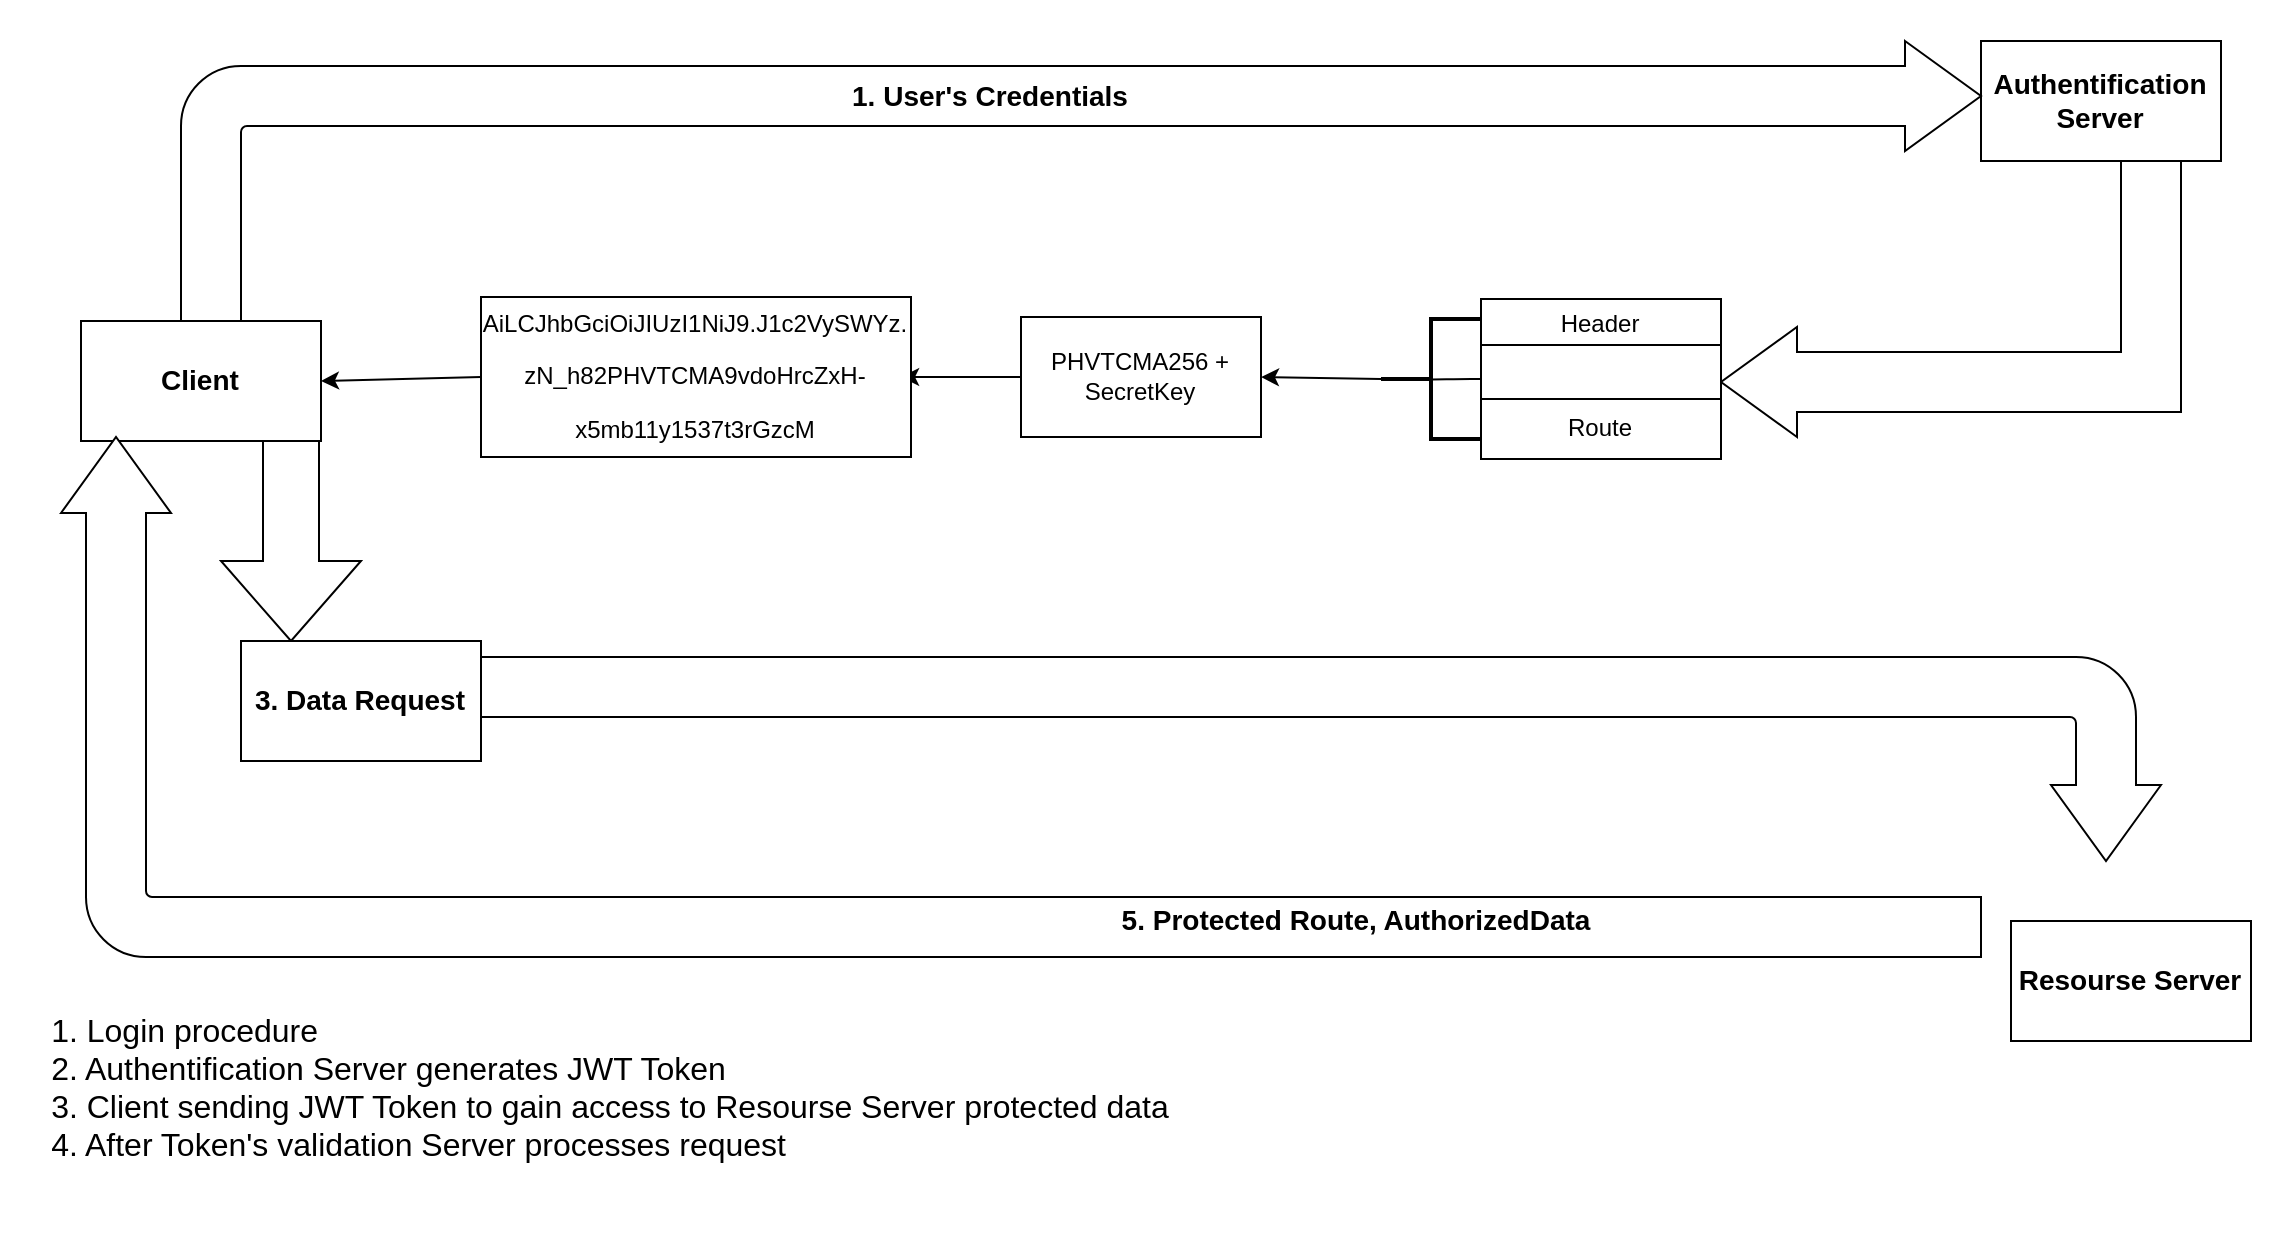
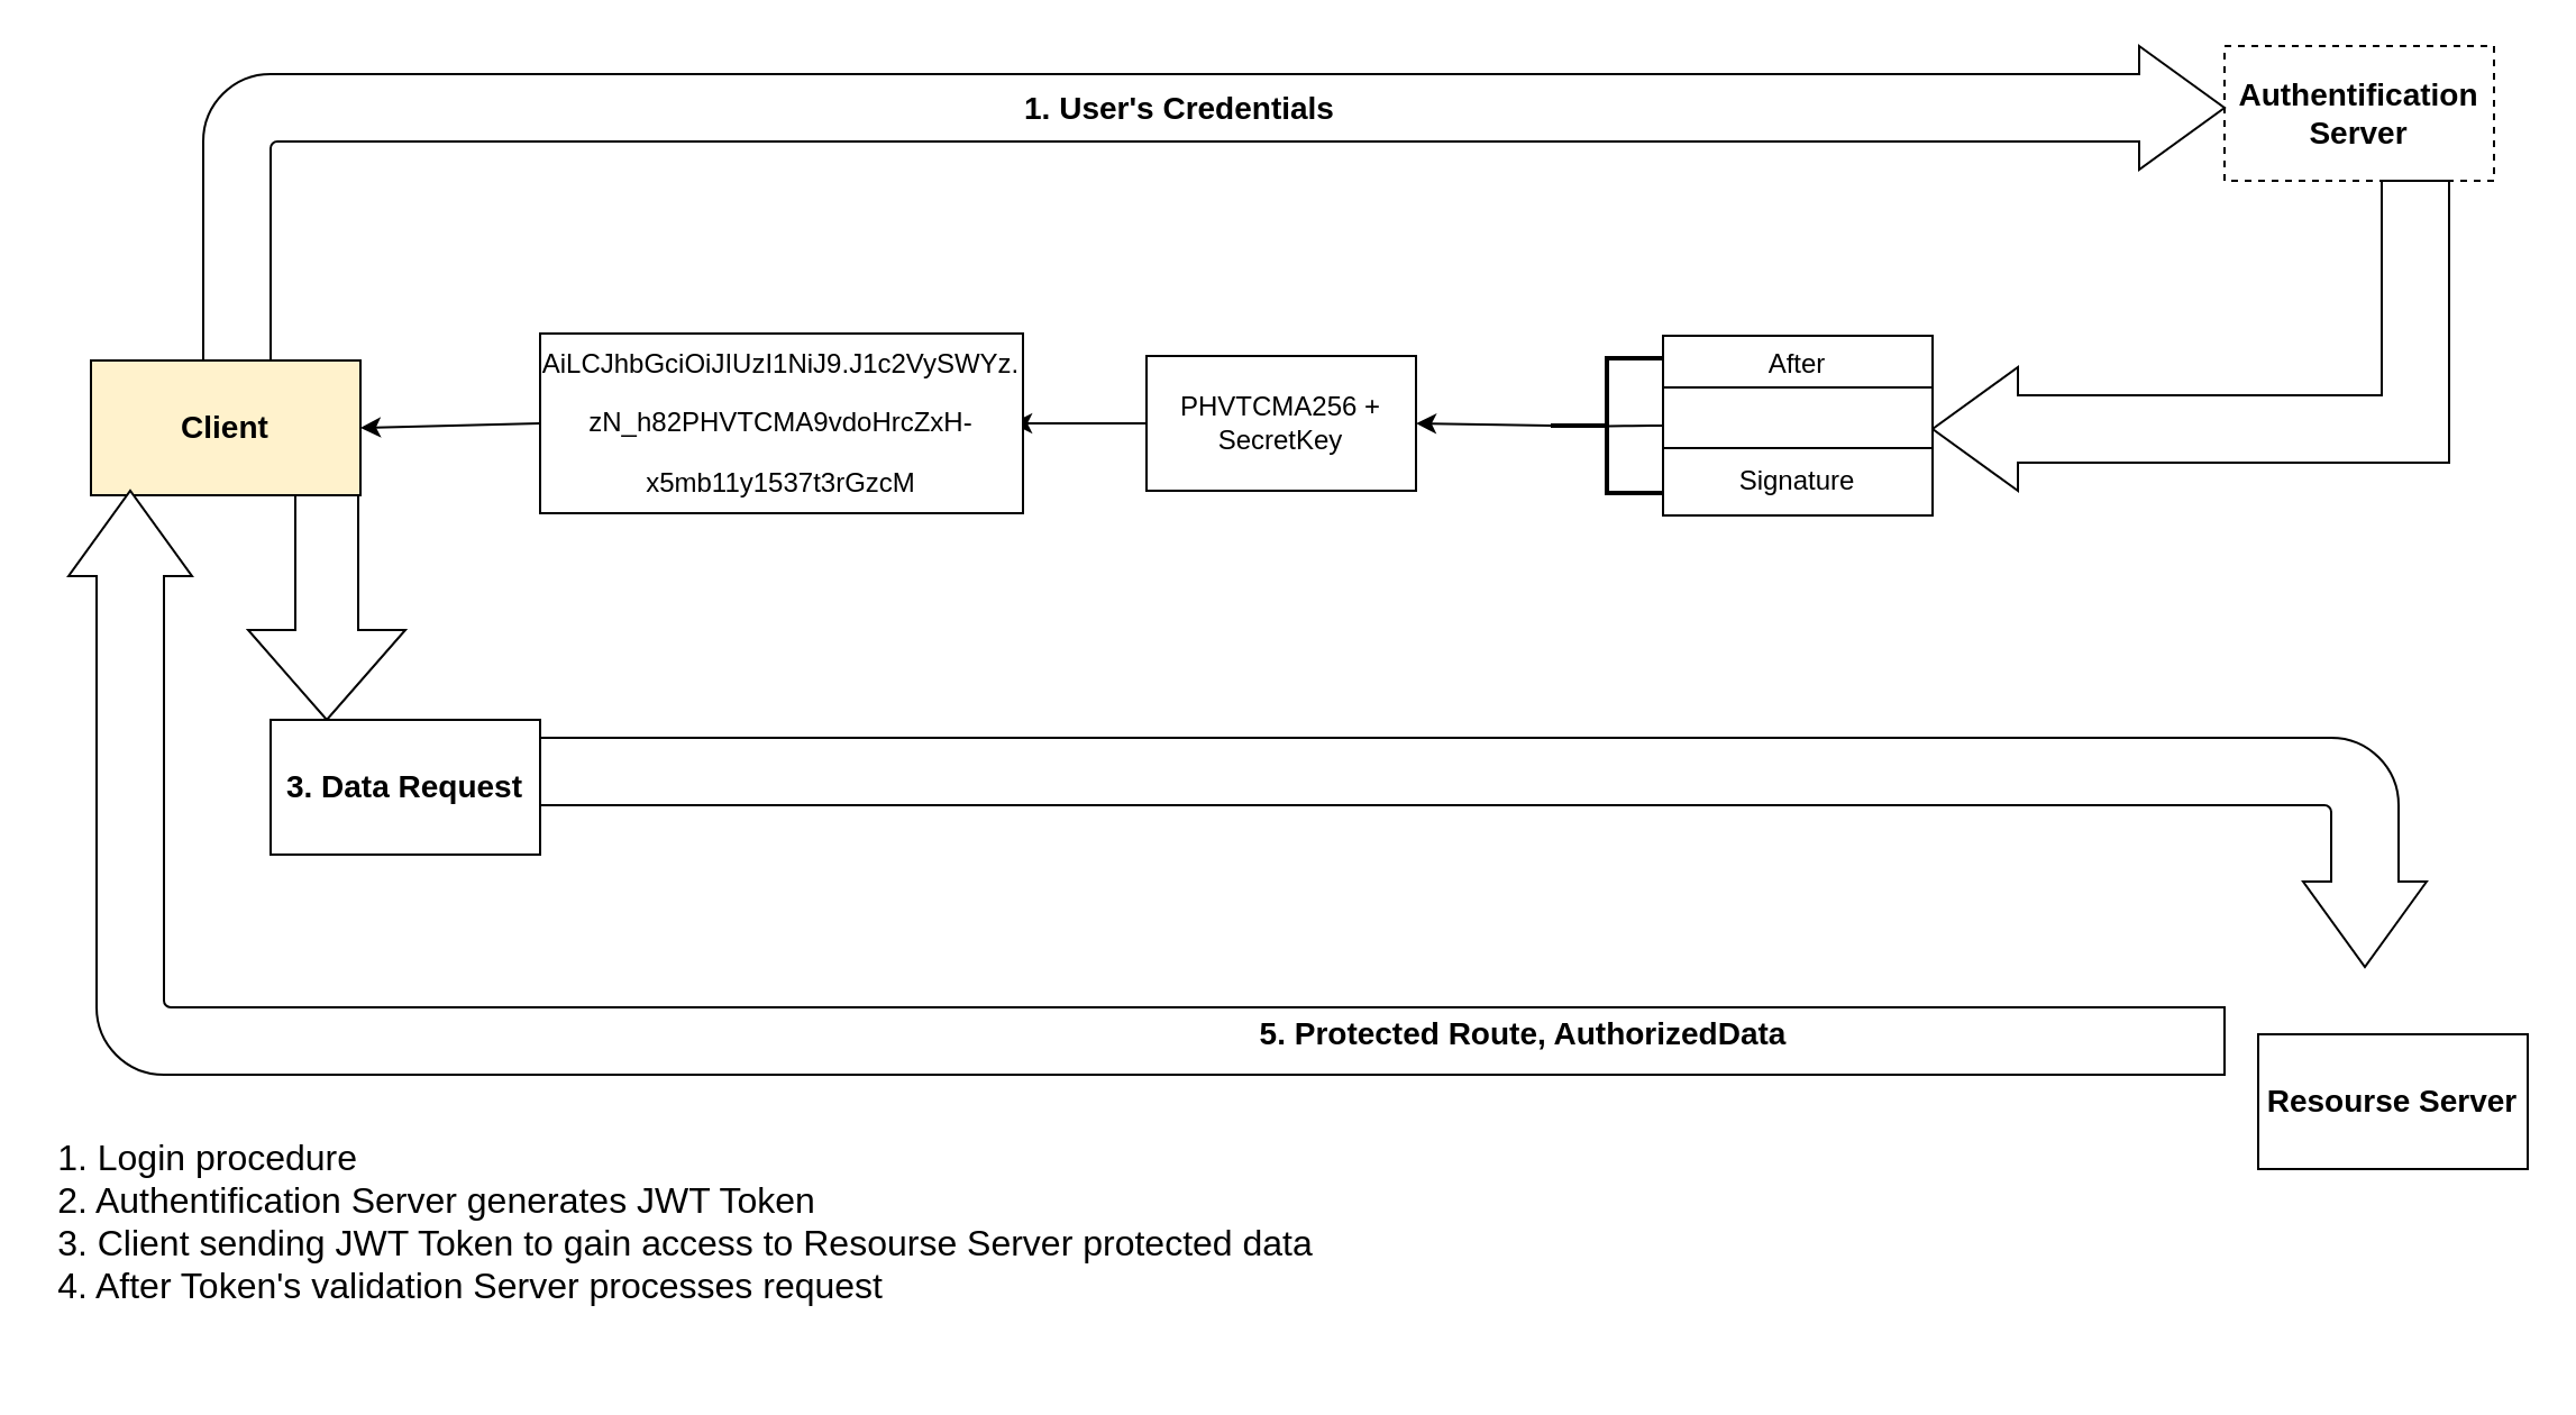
- <mxCell id="6" value="&lt;font style=&quot;font-size: 14px&quot;&gt;&lt;b&gt;1. User's Credentials&lt;/b&gt;&lt;/font&gt;" style="text;html=1;strokeColor=none;fillColor=none;align=center;verticalAlign=middle;whiteSpace=wrap;rounded=0;" vertex="1" parent="1"><mxGeometry x="390" y="38" width="210" height="20" as="geometry" /></mxCell>
+ <mxCell id="6" value="&lt;font style=&quot;font-size: 14px&quot;&gt;&lt;b&gt;1. User's Credentials&lt;/b&gt;&lt;/font&gt;" style="text;html=1;strokeColor=none;fillColor=none;align=center;verticalAlign=middle;whiteSpace=wrap;rounded=0;" vertex="1" parent="1"><mxGeometry x="420" y="38" width="210" height="20" as="geometry" /></mxCell>
- <mxCell id="3" value="&lt;font style=&quot;font-size: 14px&quot;&gt;&lt;b&gt;Authentification Server&lt;/b&gt;&lt;/font&gt;" style="rounded=0;whiteSpace=wrap;html=1;" vertex="1" parent="1"><mxGeometry x="990" y="20" width="120" height="60" as="geometry" /></mxCell>
+ <mxCell id="3" value="&lt;font style=&quot;font-size: 14px&quot;&gt;&lt;b&gt;Authentification Server&lt;/b&gt;&lt;/font&gt;" style="rounded=0;whiteSpace=wrap;html=1;dashed=1;" vertex="1" parent="1"><mxGeometry x="990" y="20" width="120" height="60" as="geometry" /></mxCell>
- <mxCell id="9" value="Header&lt;br&gt;" style="text;html=1;strokeColor=none;fillColor=none;align=center;verticalAlign=middle;whiteSpace=wrap;rounded=0;" vertex="1" parent="1"><mxGeometry x="780" y="152" width="40" height="20" as="geometry" /></mxCell>
+ <mxCell id="9" value="After&lt;br&gt;" style="text;html=1;strokeColor=none;fillColor=none;align=center;verticalAlign=middle;whiteSpace=wrap;rounded=0;" vertex="1" parent="1"><mxGeometry x="780" y="152" width="40" height="20" as="geometry" /></mxCell>
- <mxCell id="2" value="&lt;font style=&quot;font-size: 14px&quot;&gt;&lt;b&gt;Client&lt;/b&gt;&lt;/font&gt;" style="rounded=0;whiteSpace=wrap;html=1;" vertex="1" parent="1"><mxGeometry x="40" y="160" width="120" height="60" as="geometry" /></mxCell>
+ <mxCell id="2" value="&lt;font style=&quot;font-size: 14px&quot;&gt;&lt;b&gt;Client&lt;/b&gt;&lt;/font&gt;" style="rounded=0;whiteSpace=wrap;html=1;fillColor=#fff2cc;" vertex="1" parent="1"><mxGeometry x="40" y="160" width="120" height="60" as="geometry" /></mxCell>
- <mxCell id="12" value="Route" style="text;html=1;strokeColor=none;fillColor=none;align=center;verticalAlign=middle;whiteSpace=wrap;rounded=0;" vertex="1" parent="1"><mxGeometry x="780" y="204" width="40" height="20" as="geometry" /></mxCell>
+ <mxCell id="12" value="Signature" style="text;html=1;strokeColor=none;fillColor=none;align=center;verticalAlign=middle;whiteSpace=wrap;rounded=0;" vertex="1" parent="1"><mxGeometry x="780" y="204" width="40" height="20" as="geometry" /></mxCell>
